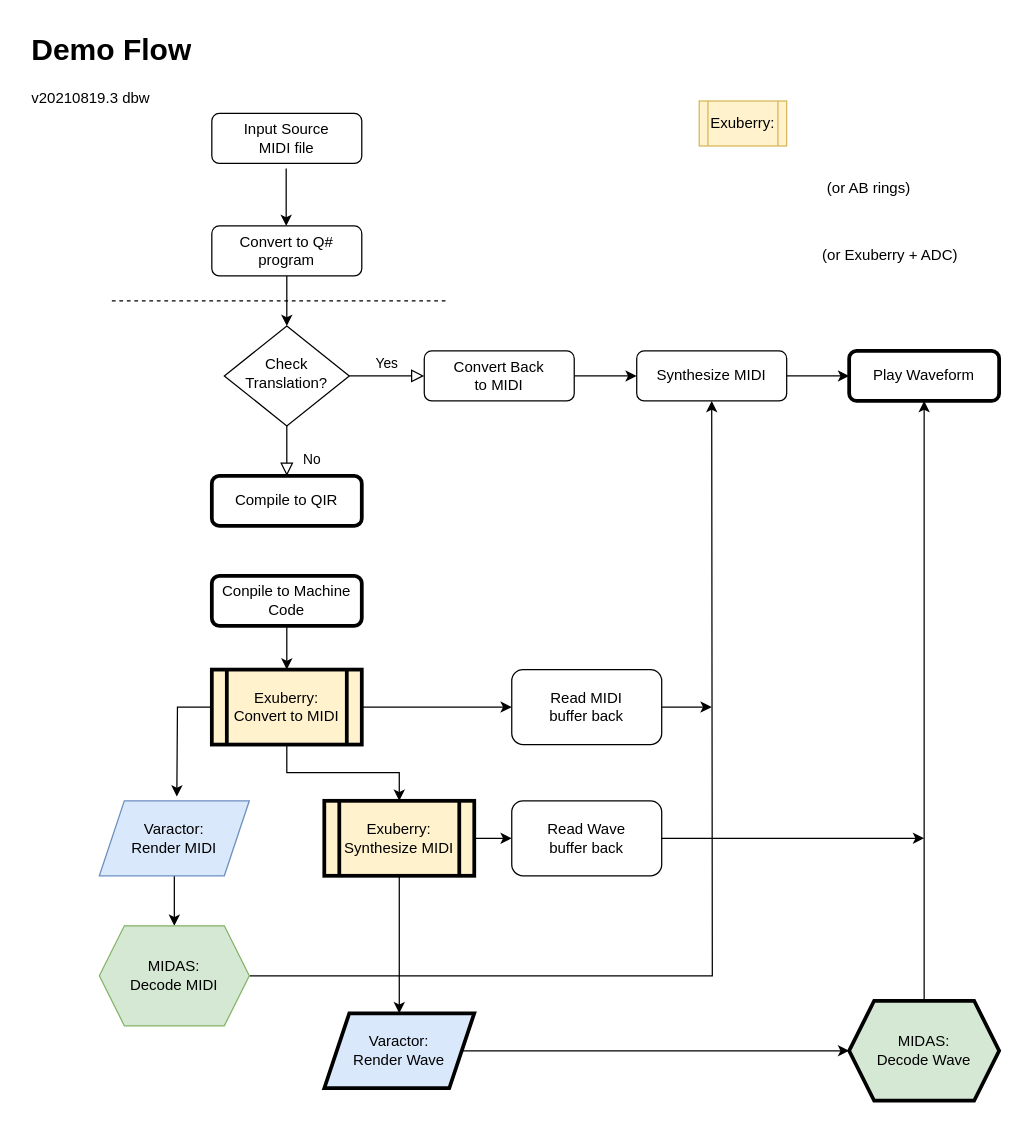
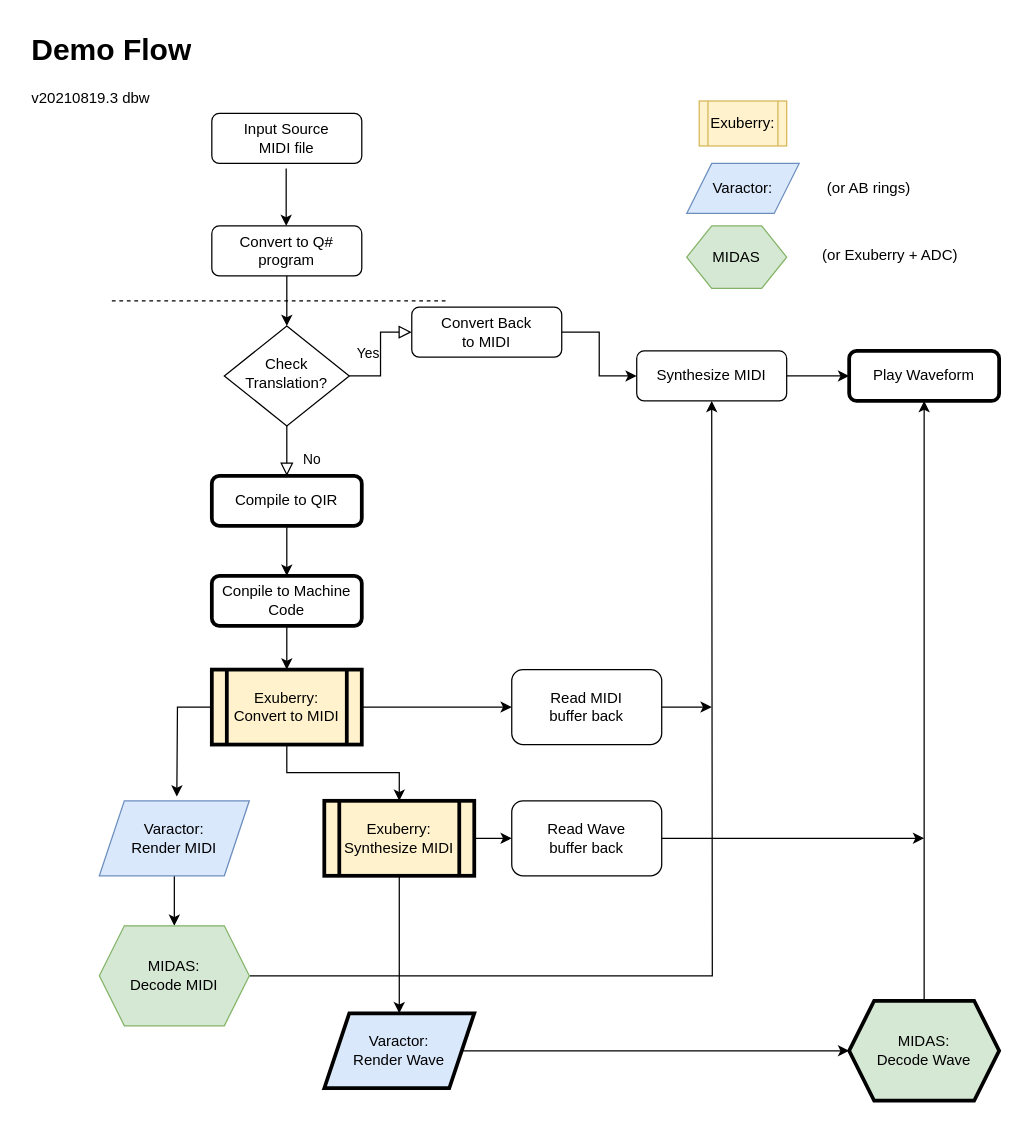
+ <mxCell id="39" value="Varactor:" style="shape=parallelogram;perimeter=parallelogramPerimeter;whiteSpace=wrap;html=1;fixedSize=1;fillColor=#dae8fc;strokeColor=#6c8ebf;" parent="1" vertex="1"><mxGeometry x="549" y="130" width="90" height="40" as="geometry" /></mxCell>
+ <mxCell id="40" value="MIDAS" style="shape=hexagon;perimeter=hexagonPerimeter2;whiteSpace=wrap;html=1;fixedSize=1;fillColor=#d5e8d4;strokeColor=#82b366;" parent="1" vertex="1"><mxGeometry x="549" y="180" width="80" height="50" as="geometry" /></mxCell>
- <mxCell id="12" value="Convert Back &lt;br&gt;to MIDI" style="rounded=1;whiteSpace=wrap;html=1;fontSize=12;glass=0;strokeWidth=1;shadow=0;" parent="1" vertex="1"><mxGeometry x="339" y="280" width="120" height="40" as="geometry" /></mxCell>
+ <mxCell id="12" value="Convert Back &lt;br&gt;to MIDI" style="rounded=1;whiteSpace=wrap;html=1;fontSize=12;glass=0;strokeWidth=1;shadow=0;" parent="1" vertex="1"><mxGeometry x="329" y="245" width="120" height="40" as="geometry" /></mxCell>
+ <mxCell id="9" value="" style="edgeStyle=orthogonalEdgeStyle;rounded=0;orthogonalLoop=1;jettySize=auto;html=1;entryX=0.5;entryY=0;entryDx=0;entryDy=0;" parent="1" source="10" target="17" edge="1"><mxGeometry relative="1" as="geometry" /></mxCell>
